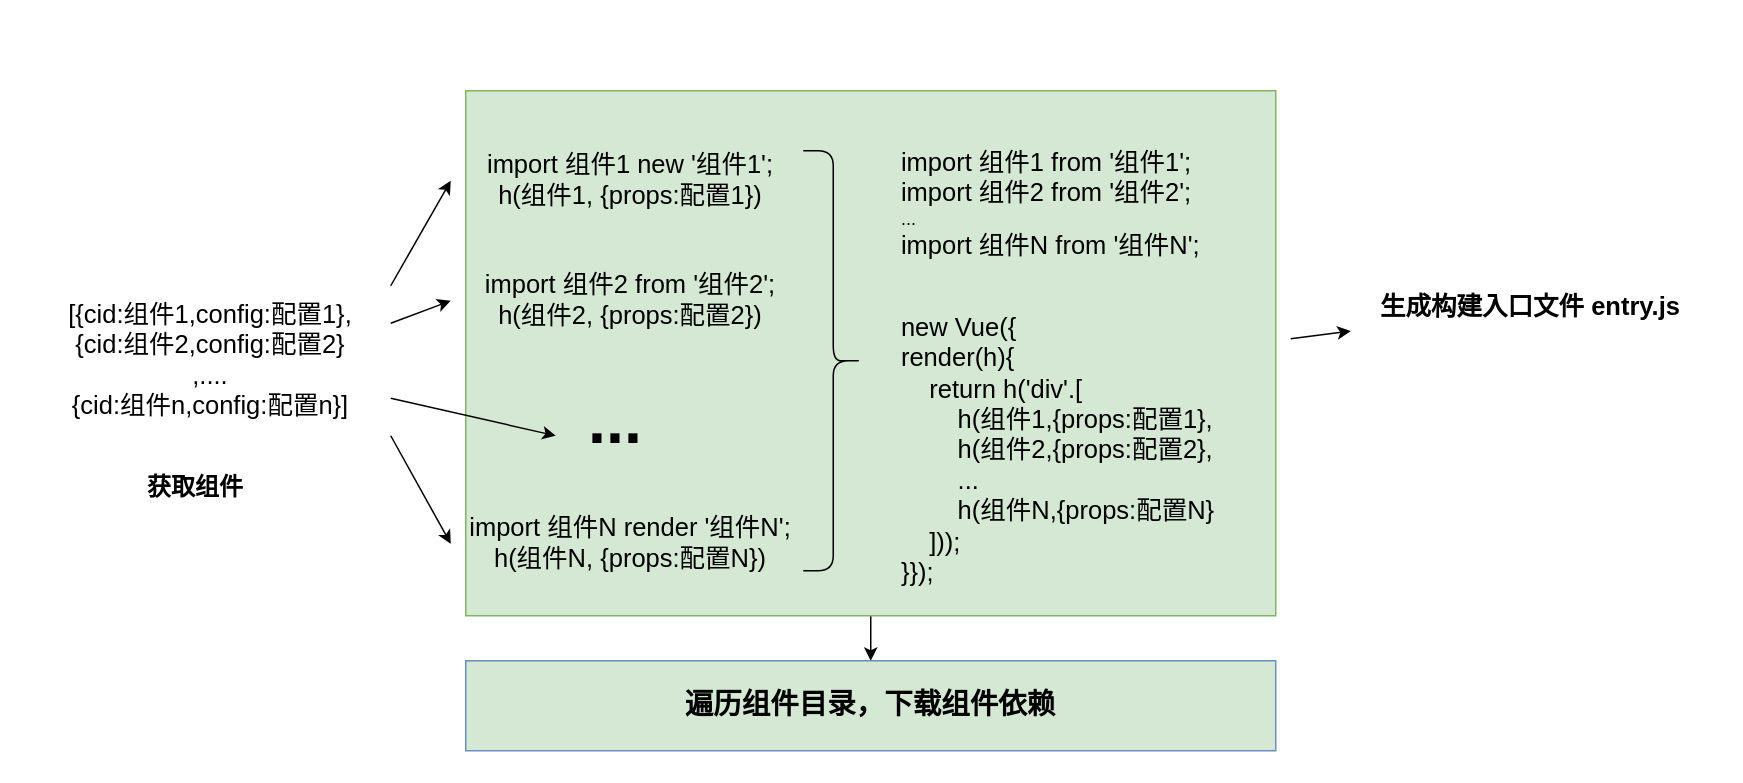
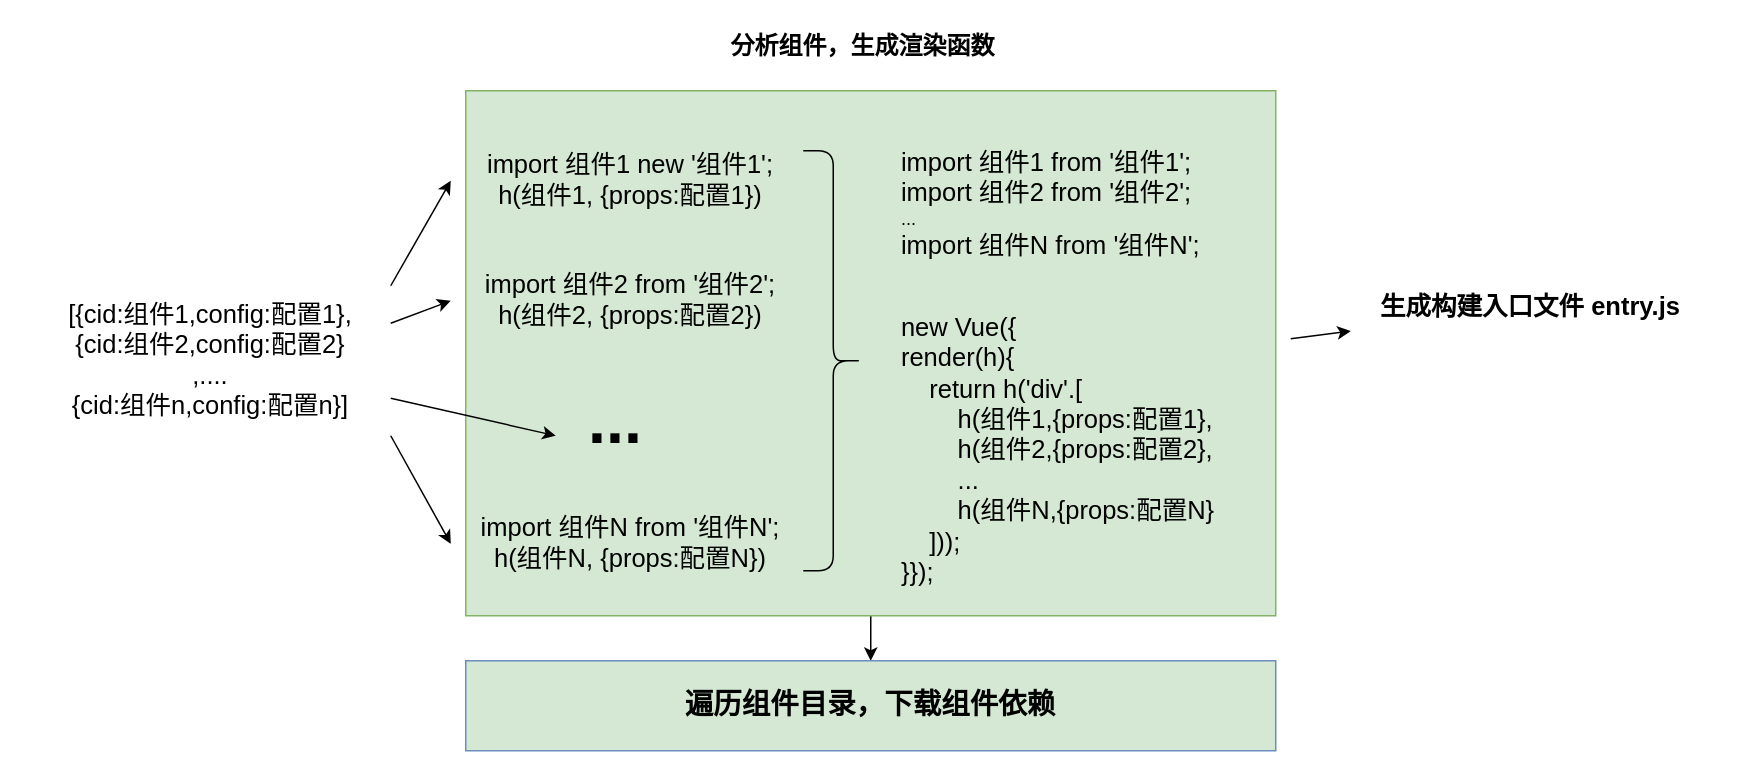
+ <mxCell id="18" value="&lt;span style=&quot;font-size: 16px&quot;&gt;&lt;b&gt;分析组件，生成渲染函数&lt;/b&gt;&lt;/span&gt;" style="text;html=1;strokeColor=none;fillColor=none;align=center;verticalAlign=middle;whiteSpace=wrap;rounded=0;" vertex="1" parent="1"><mxGeometry x="410" y="20" width="330" height="20" as="geometry" /></mxCell>
- <mxCell id="17" value="&lt;b&gt;&lt;font style=&quot;font-size: 16px&quot;&gt;获取组件&lt;/font&gt;&lt;/b&gt;" style="text;html=1;strokeColor=none;fillColor=none;align=center;verticalAlign=middle;whiteSpace=wrap;rounded=0;" vertex="1" parent="1"><mxGeometry x="90" y="314" width="80" height="20" as="geometry" /></mxCell>
- <mxCell id="11" value="&lt;span style=&quot;font-size: 17px&quot;&gt;import 组件N render '组件N';&lt;br&gt;h(组件N, {props:配置N})&lt;/span&gt;" style="text;html=1;strokeColor=none;fillColor=none;align=center;verticalAlign=middle;whiteSpace=wrap;rounded=0;" vertex="1" parent="1"><mxGeometry x="300" y="314" width="240" height="96" as="geometry" /></mxCell>
+ <mxCell id="11" value="&lt;span style=&quot;font-size: 17px&quot;&gt;import 组件N from '组件N';&lt;br&gt;h(组件N, {props:配置N})&lt;/span&gt;" style="text;html=1;strokeColor=none;fillColor=none;align=center;verticalAlign=middle;whiteSpace=wrap;rounded=0;" vertex="1" parent="1"><mxGeometry x="300" y="314" width="240" height="96" as="geometry" /></mxCell>
